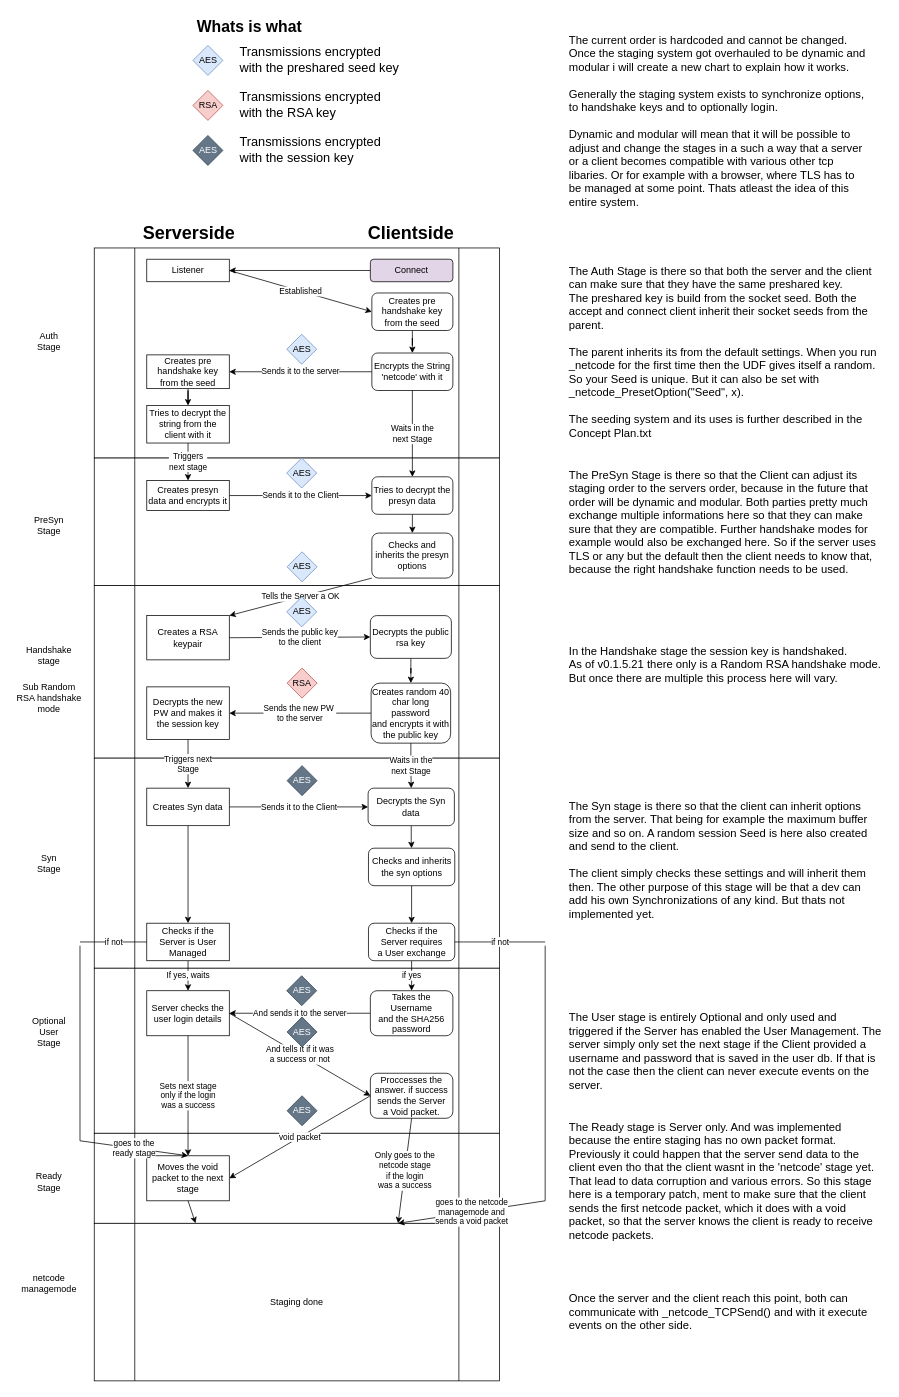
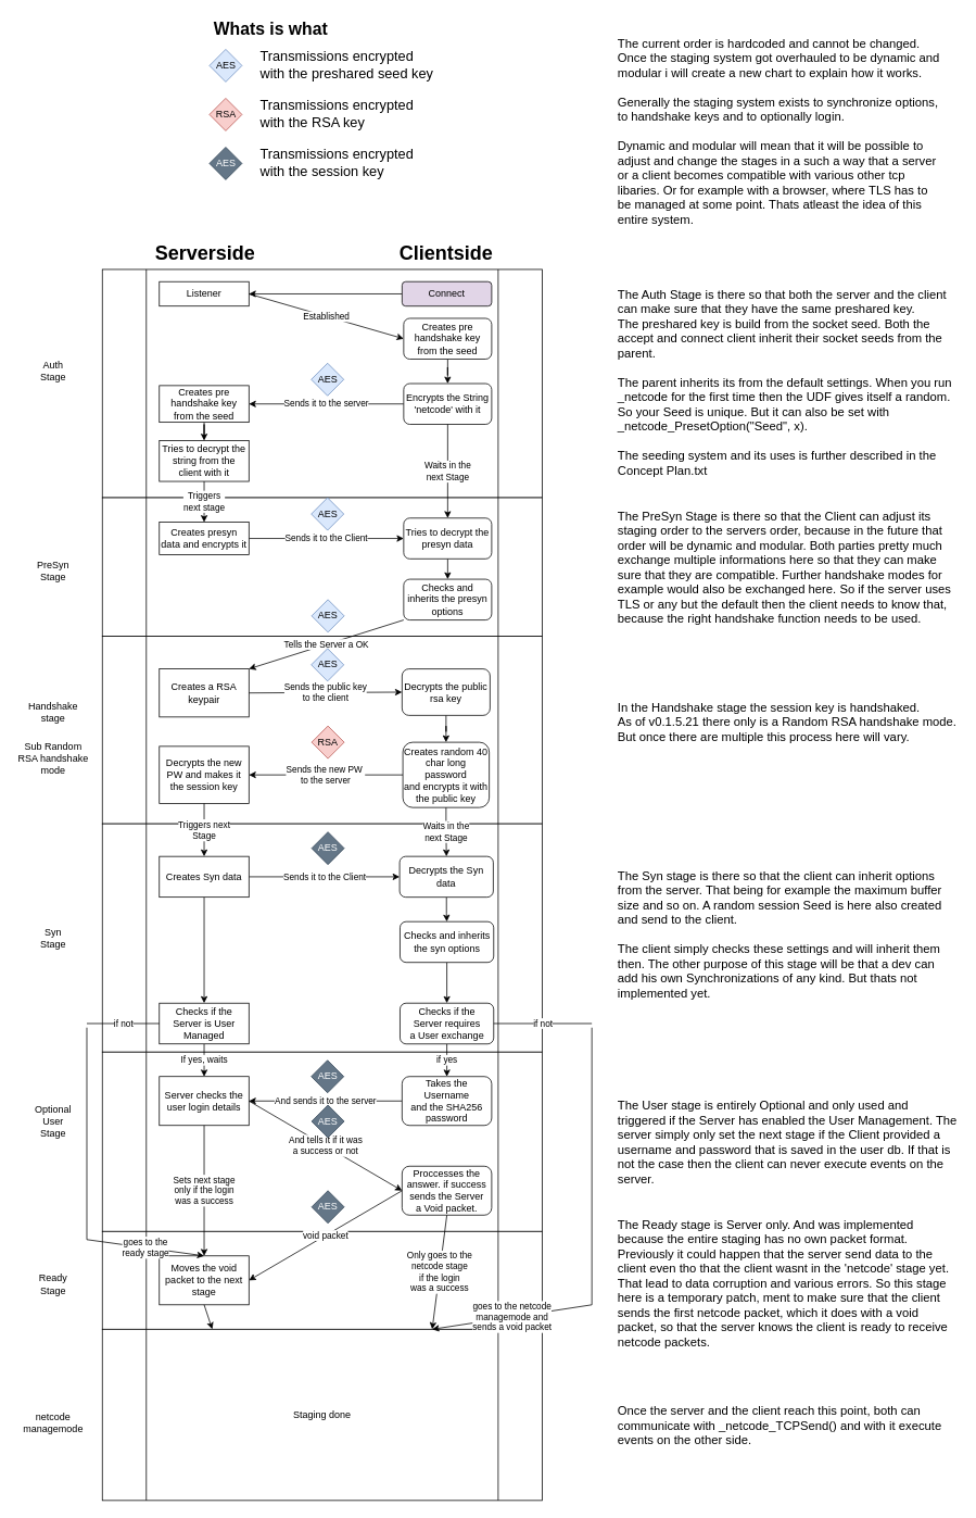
- <mxCell id="26" value="Checks and&lt;br&gt;inherits the presyn&lt;br&gt;options" style="rounded=1;whiteSpace=wrap;html=1;" parent="1" vertex="1"><mxGeometry x="495" y="710" width="108" height="60" as="geometry" /></mxCell>
+ <mxCell id="26" value="Checks and&lt;br&gt;inherits the presyn&lt;br&gt;options" style="rounded=1;whiteSpace=wrap;html=1;" parent="1" vertex="1"><mxGeometry x="495" y="710" width="108" height="50" as="geometry" /></mxCell>
- <mxCell id="74" value="netcode&lt;br&gt;managemode" style="text;html=1;strokeColor=none;fillColor=none;align=center;verticalAlign=middle;whiteSpace=wrap;rounded=0;" parent="1" vertex="1"><mxGeometry x="35" y="1695" width="60" height="30" as="geometry" /></mxCell>
+ <mxCell id="74" value="netcode&lt;br&gt;managemode" style="text;html=1;strokeColor=none;fillColor=none;align=center;verticalAlign=middle;whiteSpace=wrap;rounded=0;" parent="1" vertex="1"><mxGeometry x="35" y="1730" width="60" height="30" as="geometry" /></mxCell>
